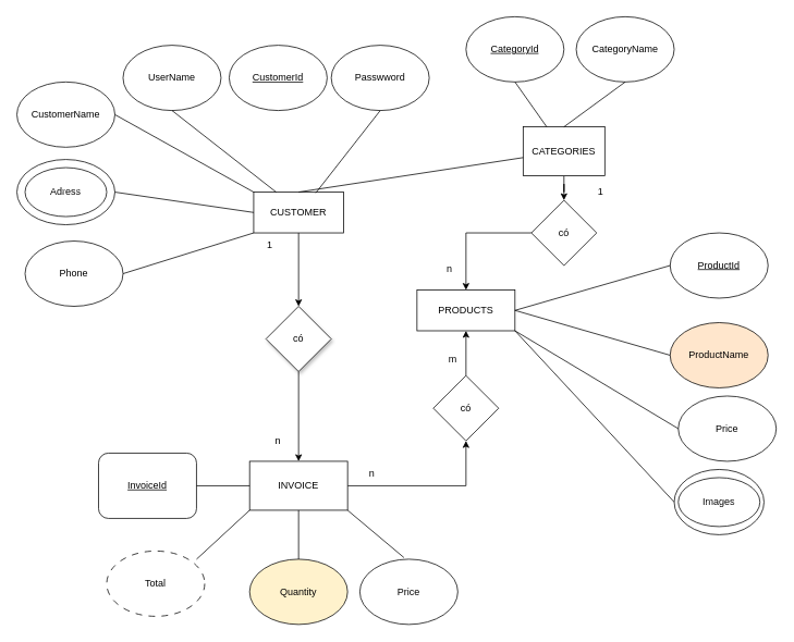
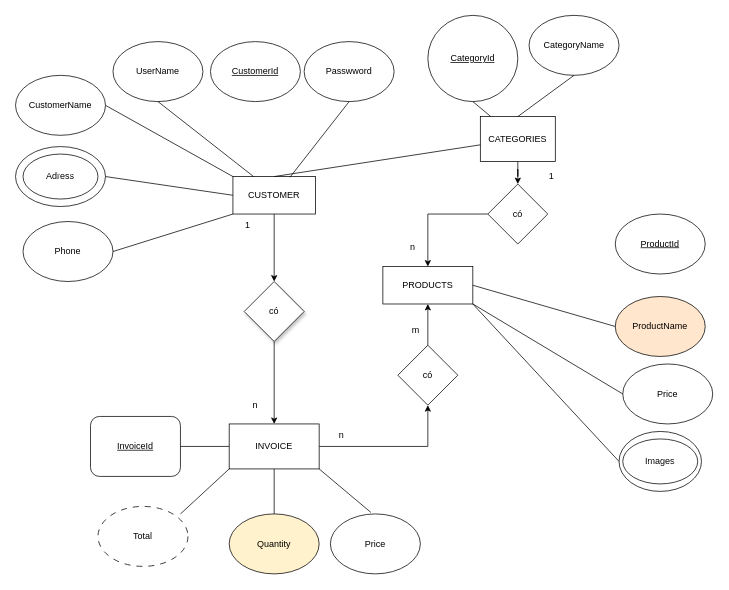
- <mxCell id="13" value="&lt;u&gt;CategoryId&lt;/u&gt;" style="ellipse;whiteSpace=wrap;html=1;" parent="1" vertex="1"><mxGeometry x="570" y="20" width="120" height="80" as="geometry" /></mxCell>
+ <mxCell id="13" value="&lt;u&gt;CategoryId&lt;/u&gt;" style="ellipse;whiteSpace=wrap;html=1;" parent="1" vertex="1"><mxGeometry x="570" y="20" width="120" height="115" as="geometry" /></mxCell>
- <mxCell id="40" value="" style="endArrow=none;html=1;rounded=0;entryX=0;entryY=0.5;entryDx=0;entryDy=0;exitX=1;exitY=0.5;exitDx=0;exitDy=0;" parent="1" source="4" target="15" edge="1"><mxGeometry width="50" height="50" relative="1" as="geometry"><mxPoint x="650" y="395" as="sourcePoint" /><mxPoint x="700" y="345" as="targetPoint" /></mxGeometry></mxCell>
